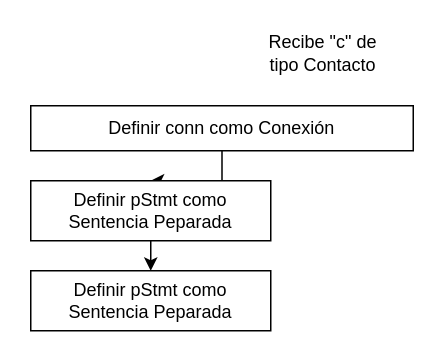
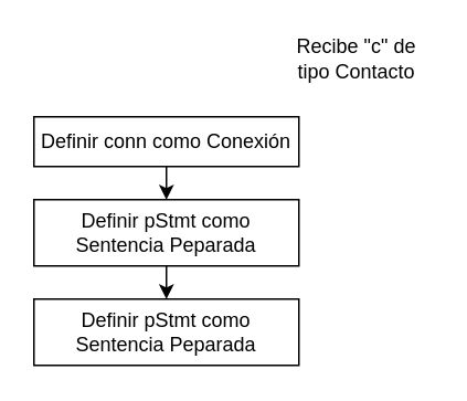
- <mxCell id="4" value="Definir conn como Conexión" style="rounded=0;whiteSpace=wrap;html=1;" vertex="1" parent="1"><mxGeometry x="20" y="70" width="255" height="30" as="geometry" /></mxCell>
+ <mxCell id="4" value="Definir conn como Conexión" style="rounded=0;whiteSpace=wrap;html=1;" vertex="1" parent="1"><mxGeometry x="20" y="70" width="160" height="30" as="geometry" /></mxCell>
